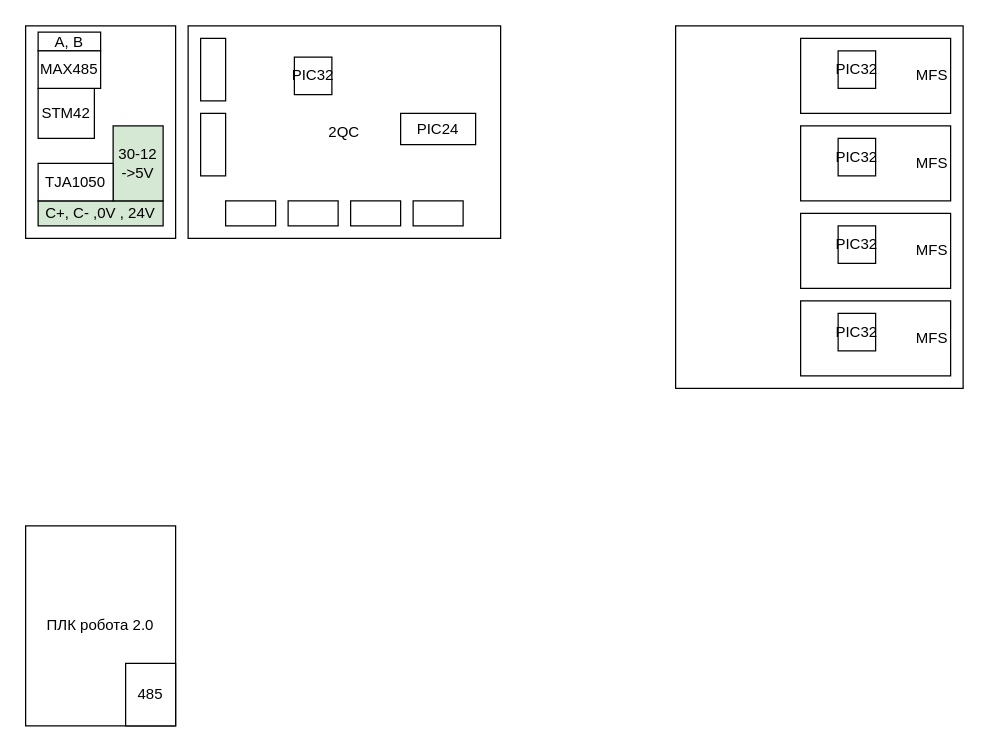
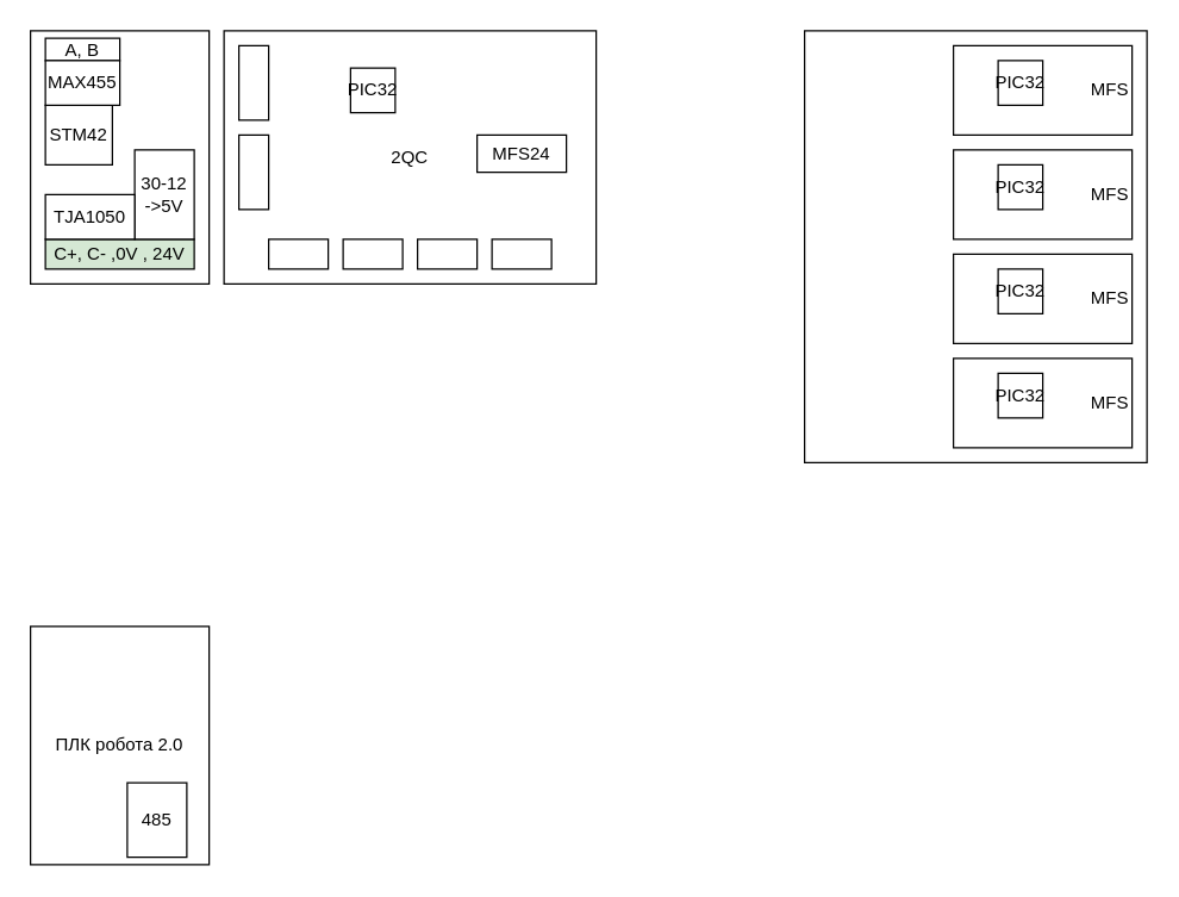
- <mxCell id="26" value="MAX485" style="rounded=0;whiteSpace=wrap;html=1;" vertex="1" parent="1"><mxGeometry x="30" y="40" width="50" height="30" as="geometry" /></mxCell>
+ <mxCell id="26" value="MAX455" style="rounded=0;whiteSpace=wrap;html=1;" vertex="1" parent="1"><mxGeometry x="30" y="40" width="50" height="30" as="geometry" /></mxCell>
- <mxCell id="16" value="PIC24" style="rounded=0;whiteSpace=wrap;html=1;" vertex="1" parent="1"><mxGeometry x="320" y="90" width="60" height="25" as="geometry" /></mxCell>
+ <mxCell id="16" value="MFS24" style="rounded=0;whiteSpace=wrap;html=1;" vertex="1" parent="1"><mxGeometry x="320" y="90" width="60" height="25" as="geometry" /></mxCell>
- <mxCell id="22" value="30-12 -&amp;gt;5V" style="rounded=0;whiteSpace=wrap;html=1;fillColor=#d5e8d4;" vertex="1" parent="1"><mxGeometry x="90" y="100" width="40" height="60" as="geometry" /></mxCell>
+ <mxCell id="22" value="30-12 -&amp;gt;5V" style="rounded=0;whiteSpace=wrap;html=1;" vertex="1" parent="1"><mxGeometry x="90" y="100" width="40" height="60" as="geometry" /></mxCell>
- <mxCell id="28" value="485" style="rounded=0;whiteSpace=wrap;html=1;" vertex="1" parent="1"><mxGeometry x="100" y="530" width="40" height="50" as="geometry" /></mxCell>
+ <mxCell id="28" value="485" style="rounded=0;whiteSpace=wrap;html=1;" vertex="1" parent="1"><mxGeometry x="85" y="525" width="40" height="50" as="geometry" /></mxCell>
